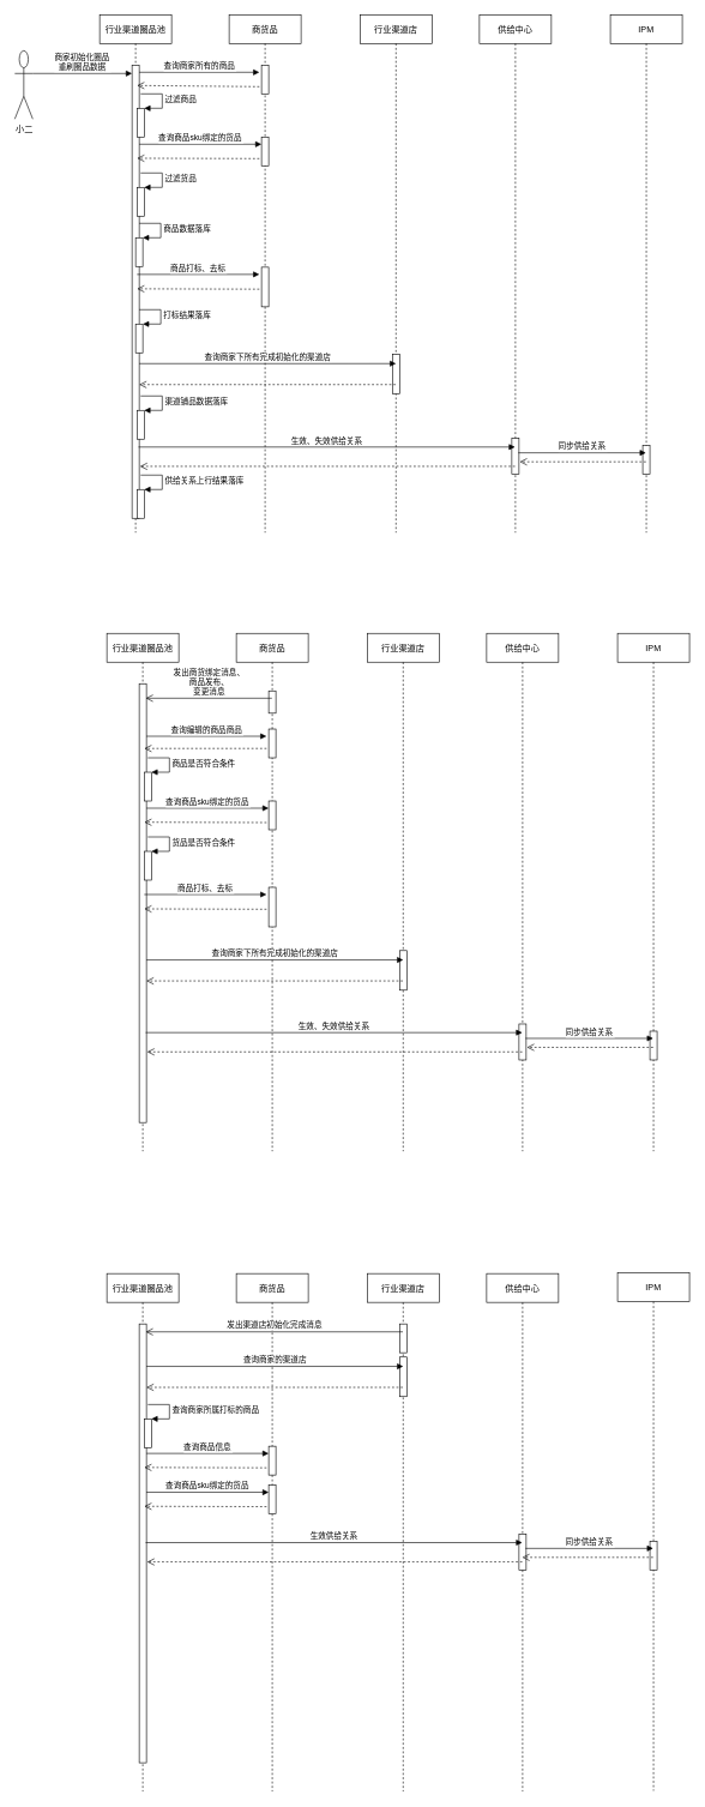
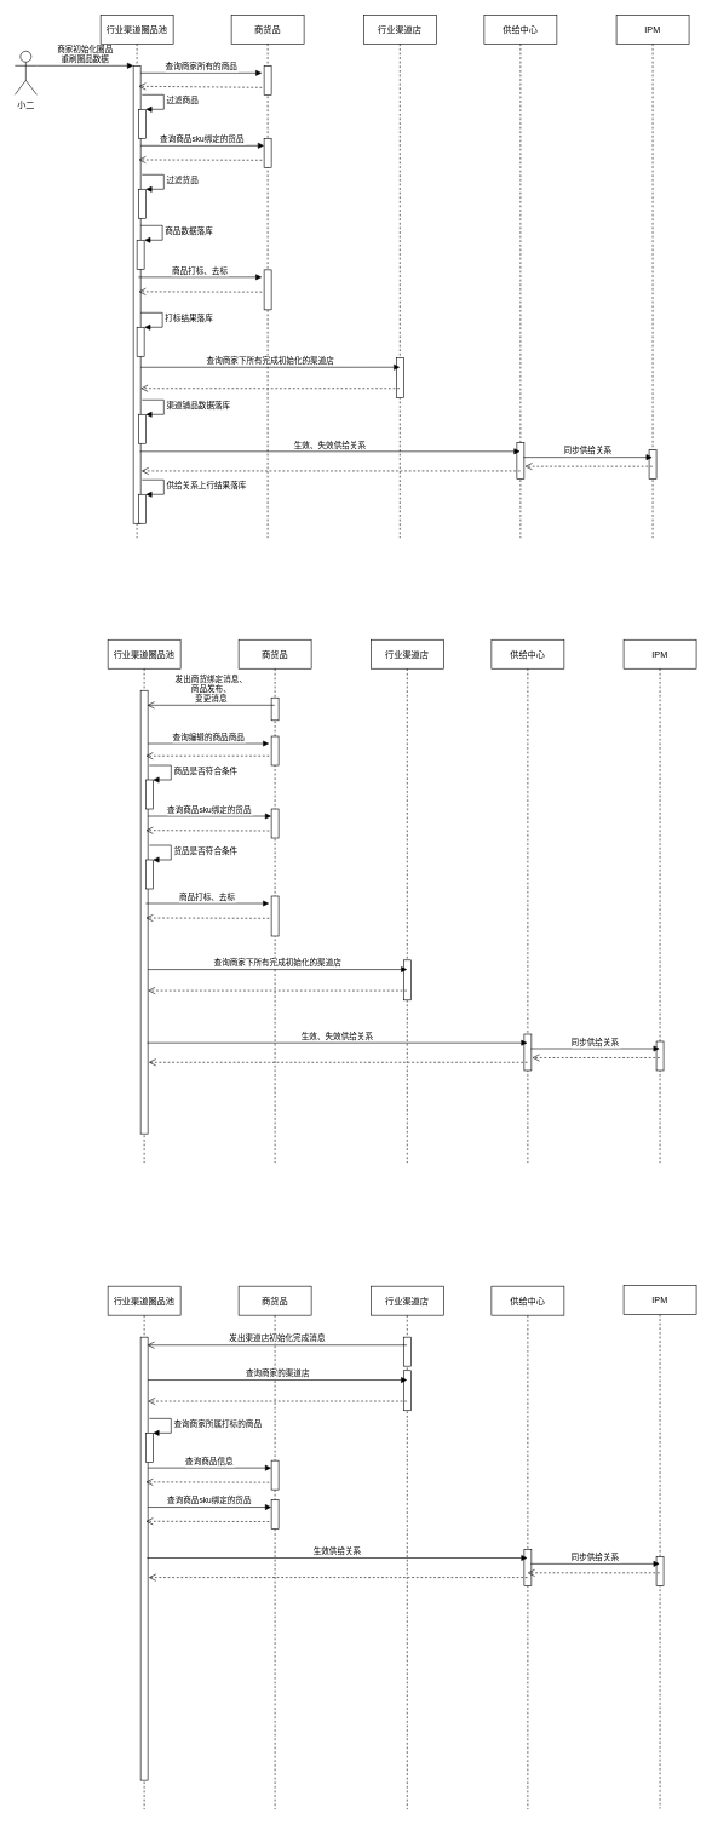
- <mxCell id="27" value="小二" style="shape=umlActor;verticalLabelPosition=bottom;verticalAlign=top;html=1;" vertex="1" parent="1"><mxGeometry x="20" y="70" width="25" height="95" as="geometry" /></mxCell>
+ <mxCell id="27" value="小二" style="shape=umlActor;verticalLabelPosition=bottom;verticalAlign=top;html=1;" vertex="1" parent="1"><mxGeometry x="20" y="70" width="30" height="60" as="geometry" /></mxCell>
